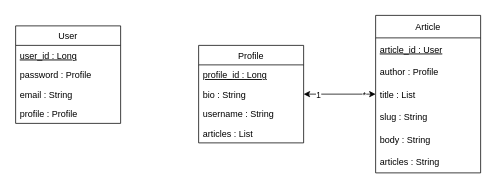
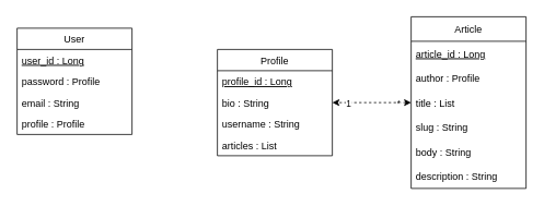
- <mxCell id="13" value="article_id : User" style="text;strokeColor=none;fillColor=none;align=left;verticalAlign=middle;spacingLeft=4;spacingRight=4;overflow=hidden;points=[[0,0.5],[1,0.5]];portConstraint=eastwest;rotatable=0;fontStyle=4" vertex="1" parent="12"><mxGeometry y="30" width="140" height="30" as="geometry" /></mxCell>
+ <mxCell id="13" value="article_id : Long" style="text;strokeColor=none;fillColor=none;align=left;verticalAlign=middle;spacingLeft=4;spacingRight=4;overflow=hidden;points=[[0,0.5],[1,0.5]];portConstraint=eastwest;rotatable=0;fontStyle=4" vertex="1" parent="12"><mxGeometry y="30" width="140" height="30" as="geometry" /></mxCell>
- <mxCell id="19" value="" style="endArrow=classic;html=1;rounded=0;entryX=1;entryY=0.5;entryDx=0;entryDy=0;exitX=0;exitY=0.5;exitDx=0;exitDy=0;startArrow=classic;startFill=1;" edge="1" parent="1" source="15" target="9"><mxGeometry width="50" height="50" relative="1" as="geometry"><mxPoint x="420" y="154" as="sourcePoint" /><mxPoint x="470" y="104" as="targetPoint" /></mxGeometry></mxCell>
+ <mxCell id="19" value="" style="endArrow=classic;html=1;rounded=0;entryX=1;entryY=0.5;entryDx=0;entryDy=0;exitX=0;exitY=0.5;exitDx=0;exitDy=0;startArrow=classic;startFill=1;dashed=1;" edge="1" parent="1" source="15" target="9"><mxGeometry width="50" height="50" relative="1" as="geometry"><mxPoint x="420" y="154" as="sourcePoint" /><mxPoint x="470" y="104" as="targetPoint" /></mxGeometry></mxCell>
- <mxCell id="18" value="articles : String" style="text;strokeColor=none;fillColor=none;align=left;verticalAlign=middle;spacingLeft=4;spacingRight=4;overflow=hidden;points=[[0,0.5],[1,0.5]];portConstraint=eastwest;rotatable=0;" vertex="1" parent="12"><mxGeometry y="180" width="140" height="30" as="geometry" /></mxCell>
+ <mxCell id="18" value="description : String" style="text;strokeColor=none;fillColor=none;align=left;verticalAlign=middle;spacingLeft=4;spacingRight=4;overflow=hidden;points=[[0,0.5],[1,0.5]];portConstraint=eastwest;rotatable=0;" vertex="1" parent="12"><mxGeometry y="180" width="140" height="30" as="geometry" /></mxCell>
